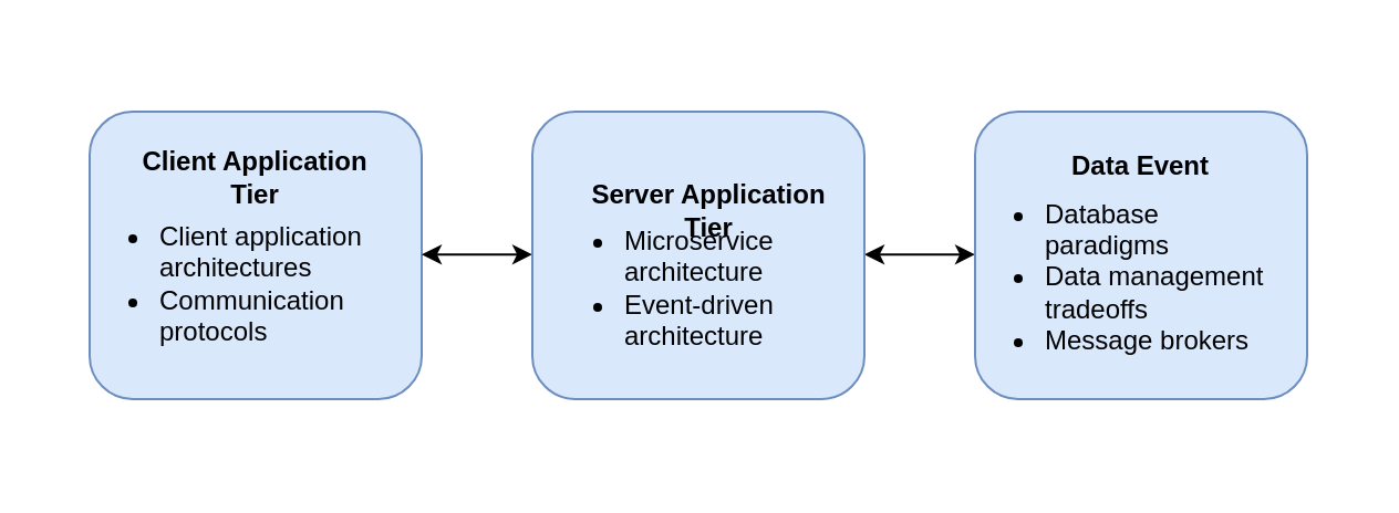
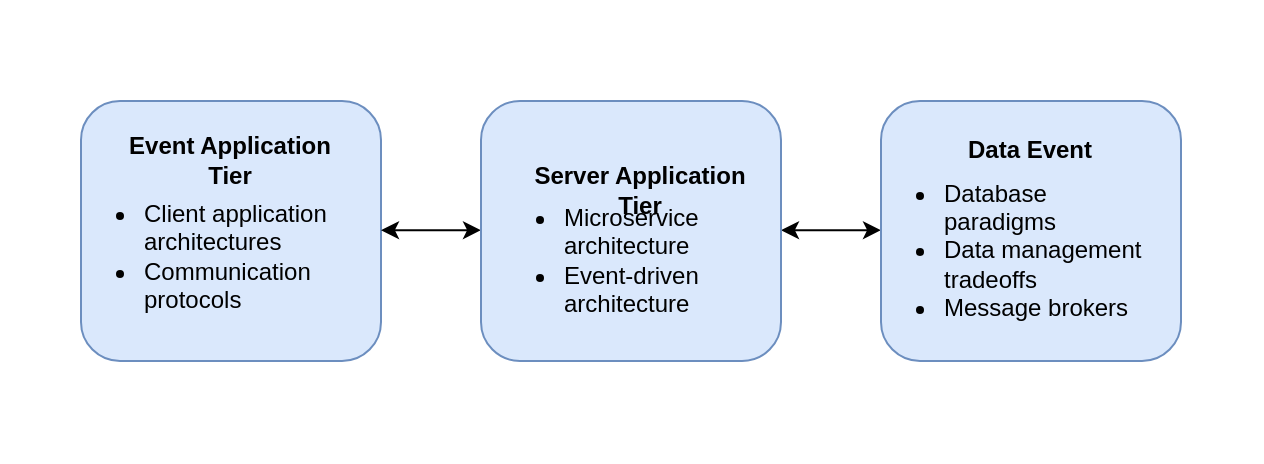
- <mxCell id="4" value="&lt;b&gt;Client Application Tier&lt;/b&gt;" style="text;html=1;strokeColor=none;fillColor=none;align=center;verticalAlign=middle;whiteSpace=wrap;rounded=0;" vertex="1" parent="1"><mxGeometry x="60" y="70" width="110" height="20" as="geometry" /></mxCell>
+ <mxCell id="4" value="&lt;b&gt;Event Application Tier&lt;/b&gt;" style="text;html=1;strokeColor=none;fillColor=none;align=center;verticalAlign=middle;whiteSpace=wrap;rounded=0;" vertex="1" parent="1"><mxGeometry x="60" y="70" width="110" height="20" as="geometry" /></mxCell>
